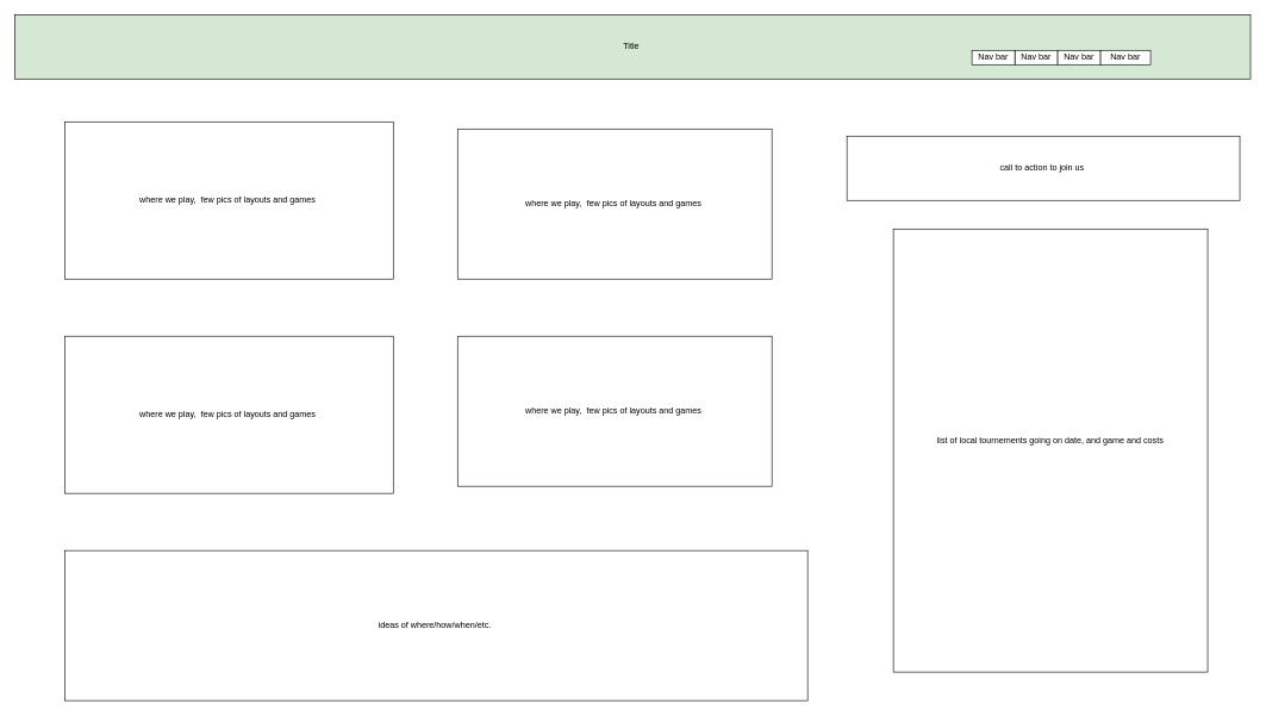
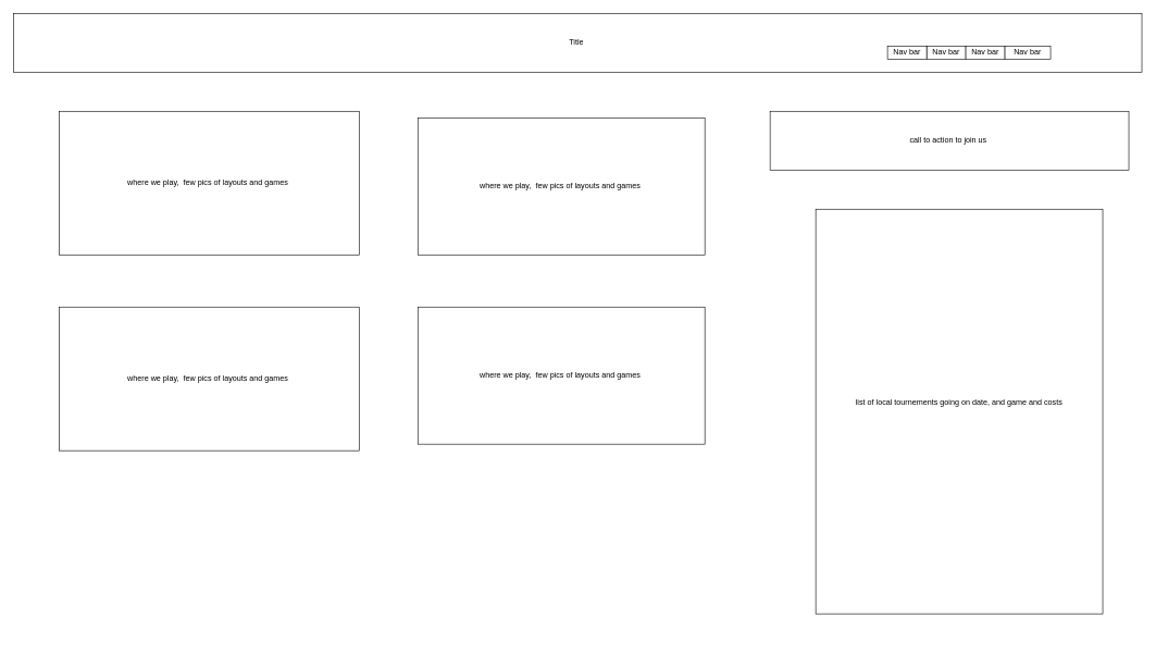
- <mxCell id="2" value="Title&amp;nbsp;" style="rounded=0;whiteSpace=wrap;html=1;fillColor=#d5e8d4;" vertex="1" parent="1"><mxGeometry y="20" width="1730" height="90" as="geometry" x="20" /></mxCell>
+ <mxCell id="2" value="Title&amp;nbsp;" style="rounded=0;whiteSpace=wrap;html=1;" vertex="1" parent="1"><mxGeometry y="20" width="1730" height="90" as="geometry" x="20" /></mxCell>
- <mxCell id="7" value="call to action to join us&amp;nbsp;" style="rounded=0;whiteSpace=wrap;html=1;" vertex="1" parent="1"><mxGeometry x="1185" y="190" width="550" height="90" as="geometry" /></mxCell>
+ <mxCell id="7" value="call to action to join us&amp;nbsp;" style="rounded=0;whiteSpace=wrap;html=1;" vertex="1" parent="1"><mxGeometry x="1180" y="170" width="550" height="90" as="geometry" /></mxCell>
- <mxCell id="9" value="ideas of where/how/when/etc.&amp;nbsp;" style="rounded=0;whiteSpace=wrap;html=1;" vertex="1" parent="1"><mxGeometry x="90" y="770" width="1040" height="210" as="geometry" /></mxCell>
